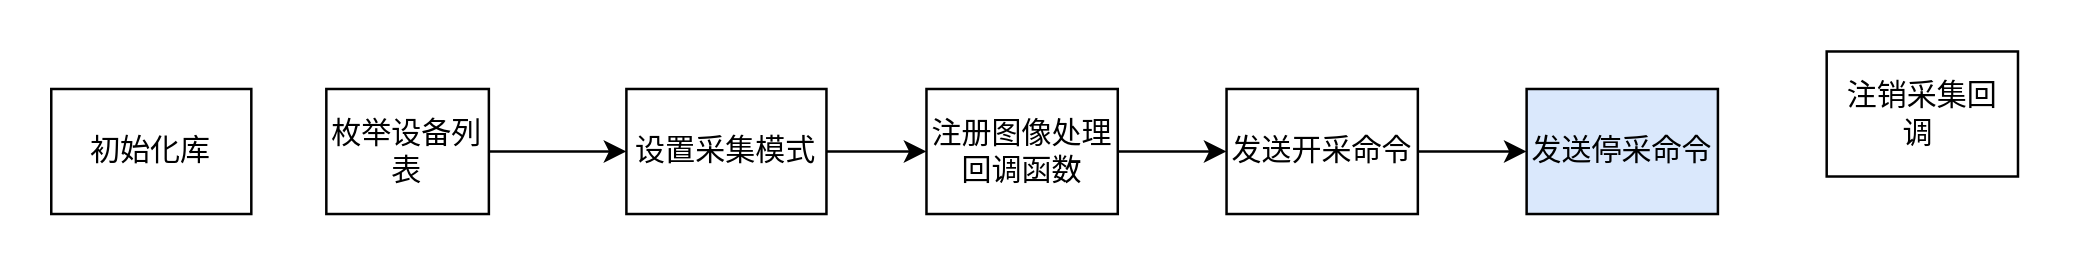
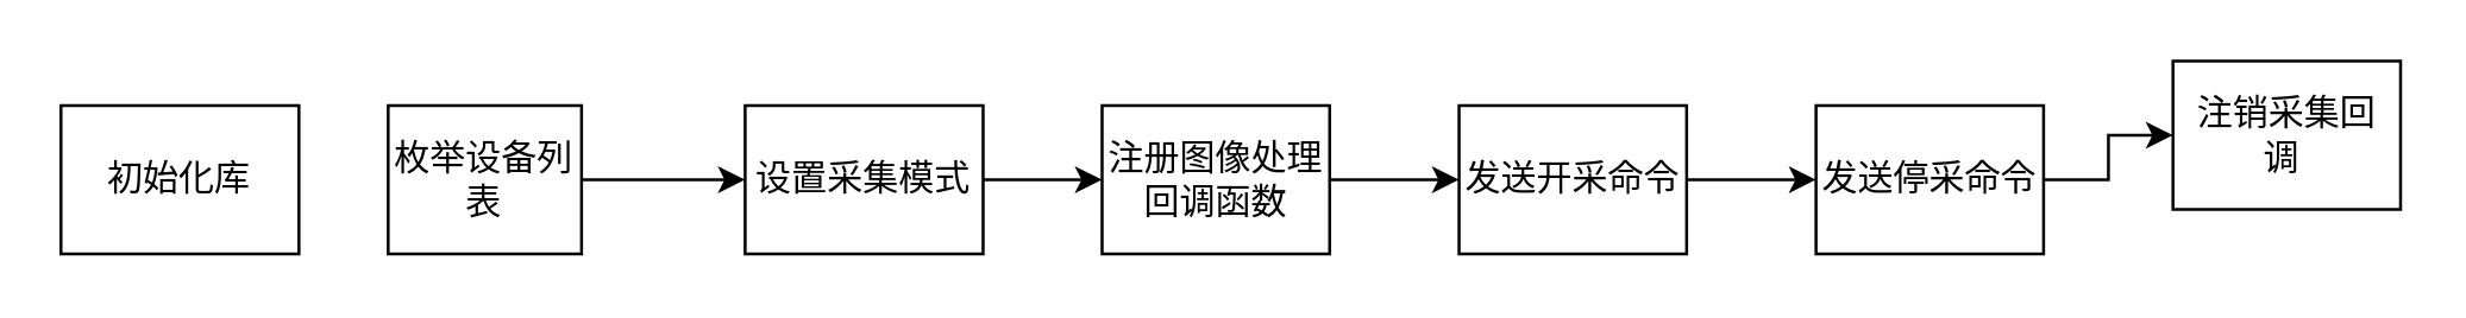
+ <mxCell id="11" style="edgeStyle=orthogonalEdgeStyle;rounded=0;orthogonalLoop=1;jettySize=auto;html=1;exitX=1;exitY=0.5;exitDx=0;exitDy=0;entryX=0;entryY=0.5;entryDx=0;entryDy=0;" edge="1" parent="1" source="12" target="13"><mxGeometry relative="1" as="geometry" /></mxCell>
- <mxCell id="12" value="&lt;div&gt;发送停采命令&lt;/div&gt;" style="rounded=0;whiteSpace=wrap;html=1;fillColor=#dae8fc;" vertex="1" parent="1"><mxGeometry x="610" y="35" width="76.5" height="50" as="geometry" /></mxCell>
+ <mxCell id="12" value="&lt;div&gt;发送停采命令&lt;/div&gt;" style="rounded=0;whiteSpace=wrap;html=1;" vertex="1" parent="1"><mxGeometry x="610" y="35" width="76.5" height="50" as="geometry" /></mxCell>
